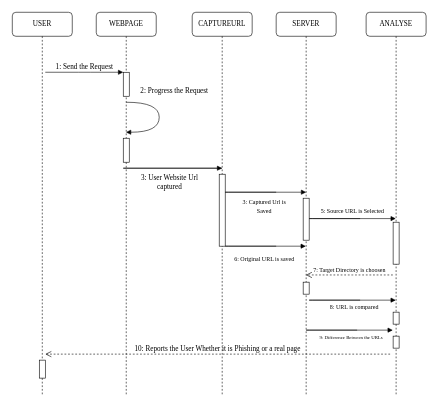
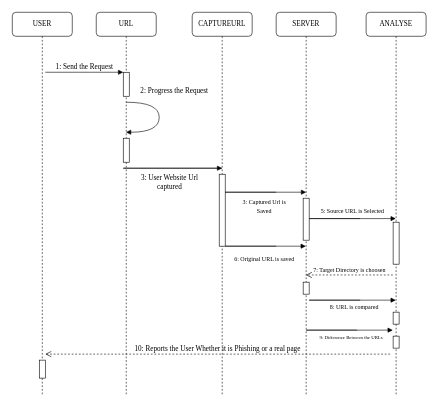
- <mxCell id="2" value="WEBPAGE" style="shape=umlLifeline;perimeter=lifelinePerimeter;whiteSpace=wrap;html=1;container=1;collapsible=0;recursiveResize=0;outlineConnect=0;rounded=1;shadow=0;comic=0;labelBackgroundColor=none;strokeWidth=1;fontFamily=Verdana;fontSize=12;align=center;" parent="1" vertex="1"><mxGeometry x="160" y="20" width="100" height="640" as="geometry" /></mxCell>
+ <mxCell id="2" value="URL" style="shape=umlLifeline;perimeter=lifelinePerimeter;whiteSpace=wrap;html=1;container=1;collapsible=0;recursiveResize=0;outlineConnect=0;rounded=1;shadow=0;comic=0;labelBackgroundColor=none;strokeWidth=1;fontFamily=Verdana;fontSize=12;align=center;" parent="1" vertex="1"><mxGeometry x="160" y="20" width="100" height="640" as="geometry" /></mxCell>
